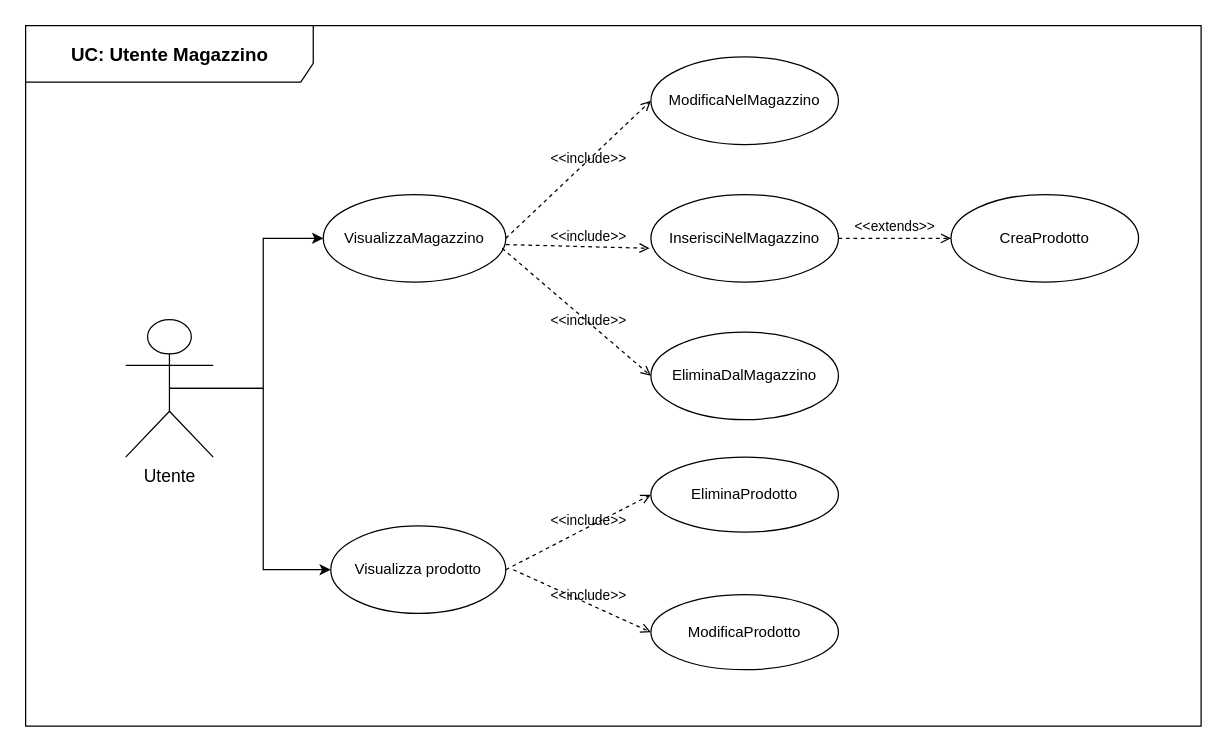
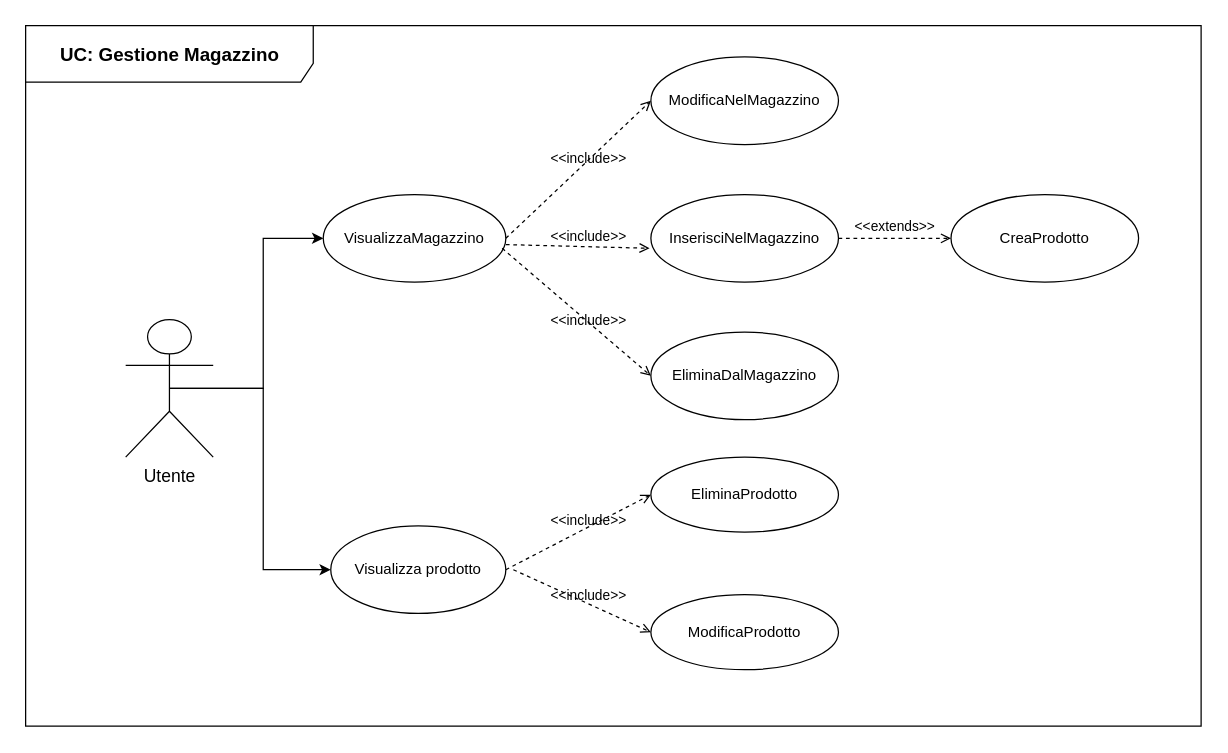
- <mxCell id="19" value="&lt;b&gt;&lt;font style=&quot;font-size: 15px&quot;&gt;UC: Utente Magazzino&lt;/font&gt;&lt;/b&gt;" style="shape=umlFrame;tabPosition=left;html=1;boundedLbl=1;labelInHeader=1;width=230;height=45;" vertex="1" parent="1"><mxGeometry x="20" y="20" width="940" height="560" as="geometry" /></mxCell>
+ <mxCell id="19" value="&lt;b&gt;&lt;font style=&quot;font-size: 15px&quot;&gt;UC: Gestione Magazzino&lt;/font&gt;&lt;/b&gt;" style="shape=umlFrame;tabPosition=left;html=1;boundedLbl=1;labelInHeader=1;width=230;height=45;" vertex="1" parent="1"><mxGeometry x="20" y="20" width="940" height="560" as="geometry" /></mxCell>
